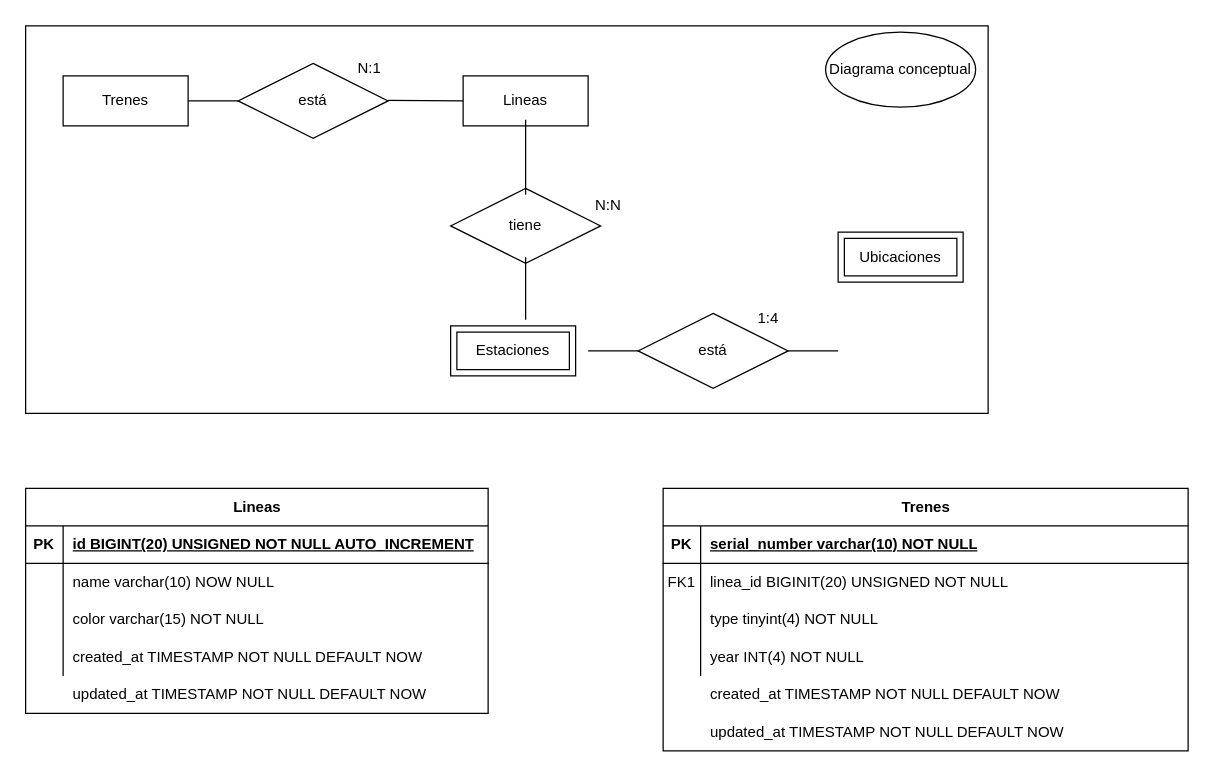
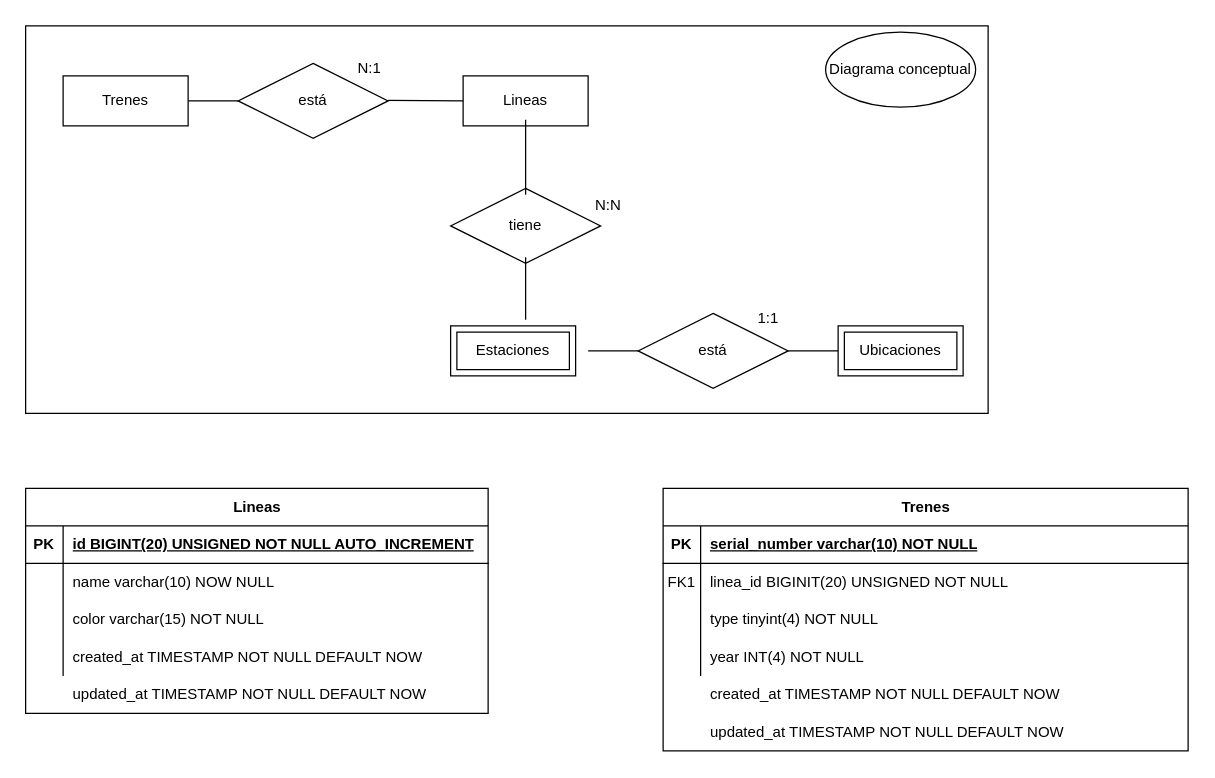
- <mxCell id="6" value="Ubicaciones" style="shape=ext;margin=3;double=1;whiteSpace=wrap;html=1;align=center;" parent="1" vertex="1"><mxGeometry x="670" y="185" width="100" height="40" as="geometry" /></mxCell>
+ <mxCell id="6" value="Ubicaciones" style="shape=ext;margin=3;double=1;whiteSpace=wrap;html=1;align=center;" parent="1" vertex="1"><mxGeometry x="670" y="260" width="100" height="40" as="geometry" /></mxCell>
- <mxCell id="12" value="1:4" style="text;strokeColor=none;fillColor=none;spacingLeft=4;spacingRight=4;overflow=hidden;rotatable=0;points=[[0,0.5],[1,0.5]];portConstraint=eastwest;fontSize=12;whiteSpace=wrap;html=1;" parent="1" vertex="1"><mxGeometry x="600" y="240" width="40" height="30" as="geometry" /></mxCell>
+ <mxCell id="12" value="1:1" style="text;strokeColor=none;fillColor=none;spacingLeft=4;spacingRight=4;overflow=hidden;rotatable=0;points=[[0,0.5],[1,0.5]];portConstraint=eastwest;fontSize=12;whiteSpace=wrap;html=1;" parent="1" vertex="1"><mxGeometry x="600" y="240" width="40" height="30" as="geometry" /></mxCell>
